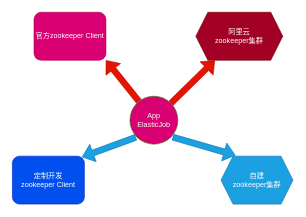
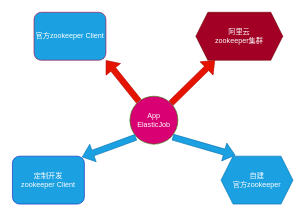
- <mxCell id="3" value="官方zookeeper Client" style="rounded=1;whiteSpace=wrap;html=1;fillColor=#d80073;fontColor=#ffffff;strokeColor=#A50040;" vertex="1" parent="1"><mxGeometry x="56" y="20" width="120" height="80" as="geometry" /></mxCell>
+ <mxCell id="3" value="官方zookeeper Client" style="rounded=1;whiteSpace=wrap;html=1;fillColor=#1ba1e2;fontColor=#ffffff;strokeColor=#A50040;" vertex="1" parent="1"><mxGeometry x="56" y="20" width="120" height="80" as="geometry" /></mxCell>
- <mxCell id="6" value="定制开发&lt;br&gt;zookeeper Client" style="rounded=1;whiteSpace=wrap;html=1;fillColor=#0050ef;fontColor=#ffffff;strokeColor=#001DBC;" vertex="1" parent="1"><mxGeometry x="20" y="260" width="120" height="80" as="geometry" /></mxCell>
+ <mxCell id="6" value="定制开发&lt;br&gt;zookeeper Client" style="rounded=1;whiteSpace=wrap;html=1;fillColor=#1ba1e2;fontColor=#ffffff;strokeColor=#001DBC;" vertex="1" parent="1"><mxGeometry x="20" y="260" width="120" height="80" as="geometry" /></mxCell>
- <mxCell id="5" value="自建&lt;br&gt;zookeeper集群" style="shape=hexagon;perimeter=hexagonPerimeter2;whiteSpace=wrap;html=1;fixedSize=1;fillColor=#1ba1e2;fontColor=#ffffff;strokeColor=#006EAF;" vertex="1" parent="1"><mxGeometry x="368" y="260" width="120" height="80" as="geometry" /></mxCell>
+ <mxCell id="5" value="自建&lt;br&gt;官方zookeeper" style="shape=hexagon;perimeter=hexagonPerimeter2;whiteSpace=wrap;html=1;fixedSize=1;fillColor=#1ba1e2;fontColor=#ffffff;strokeColor=#006EAF;" vertex="1" parent="1"><mxGeometry x="368" y="260" width="120" height="80" as="geometry" /></mxCell>
